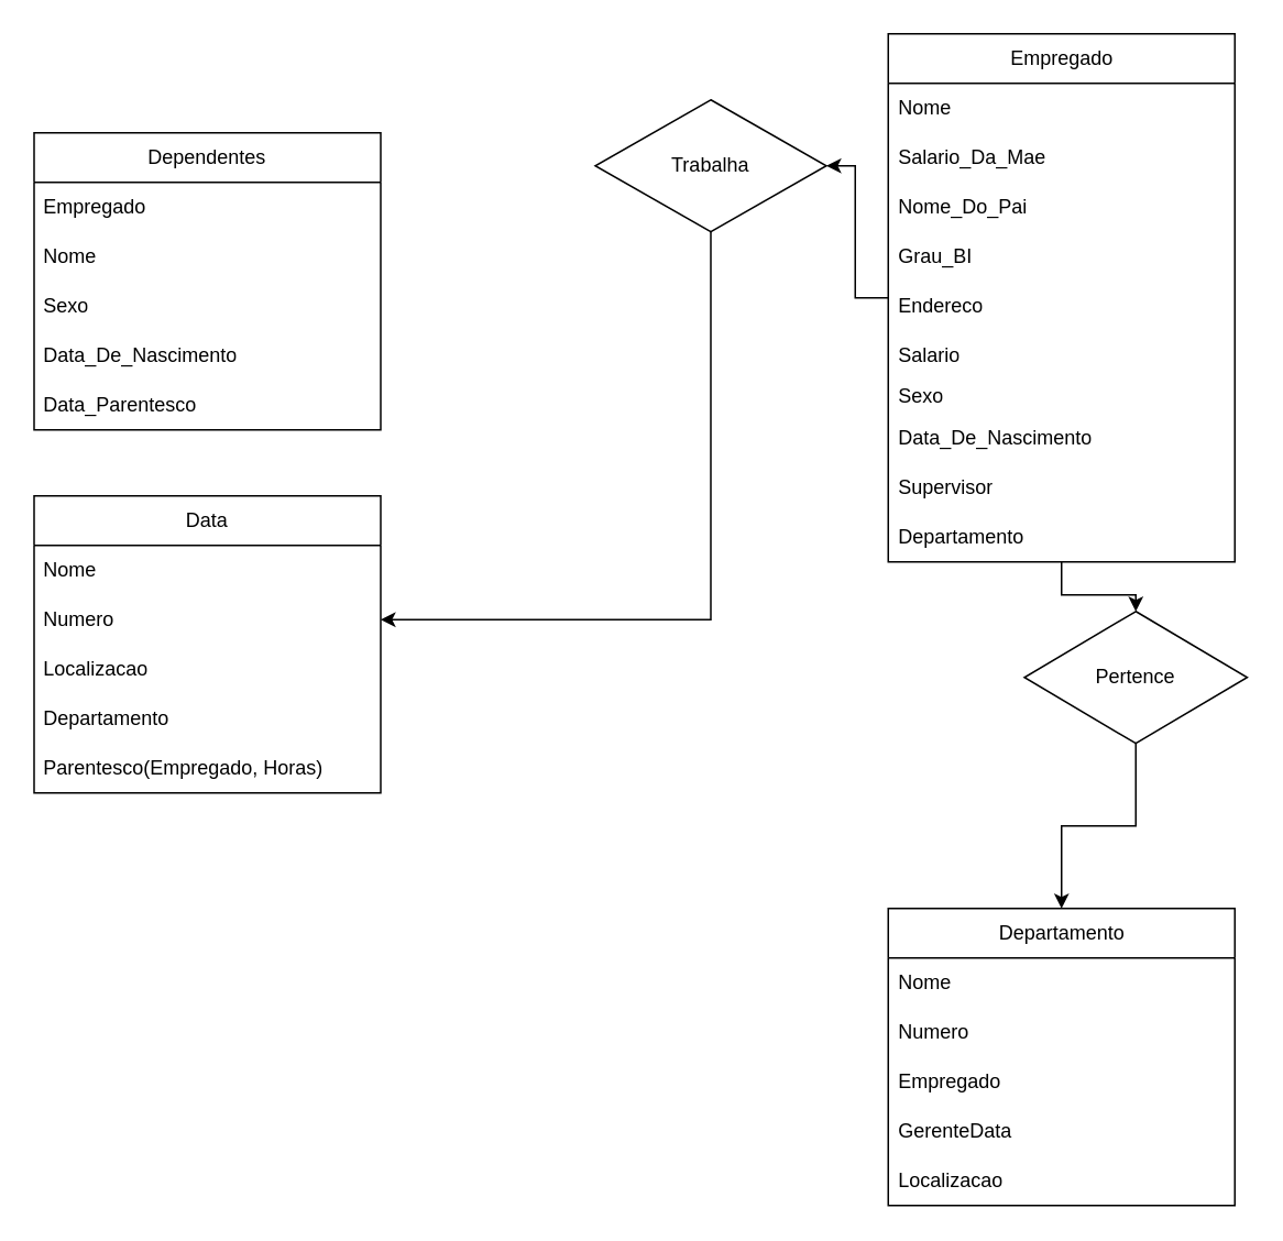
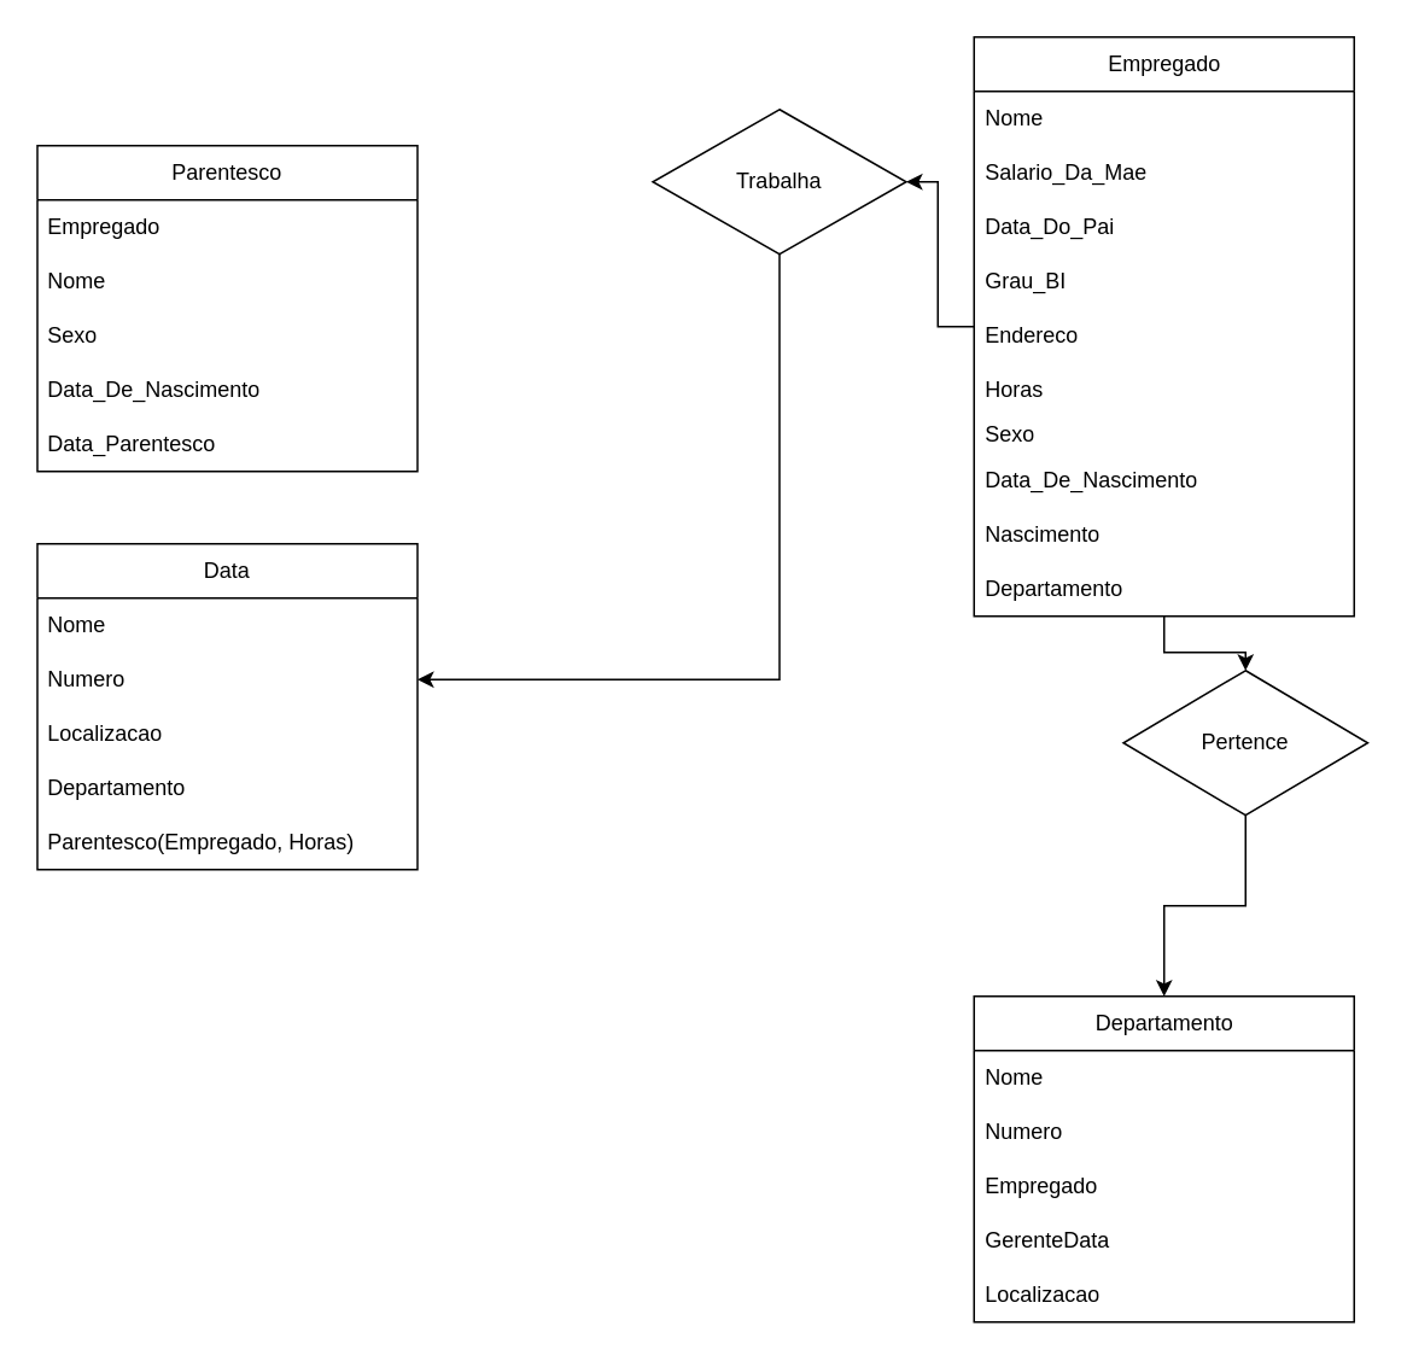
- <mxCell id="27" value="Dependentes" style="swimlane;fontStyle=0;childLayout=stackLayout;horizontal=1;startSize=30;horizontalStack=0;resizeParent=1;resizeParentMax=0;resizeLast=0;collapsible=1;marginBottom=0;whiteSpace=wrap;html=1;" vertex="1" parent="1"><mxGeometry x="20" y="80" width="210" height="180" as="geometry" /></mxCell>
+ <mxCell id="27" value="Parentesco" style="swimlane;fontStyle=0;childLayout=stackLayout;horizontal=1;startSize=30;horizontalStack=0;resizeParent=1;resizeParentMax=0;resizeLast=0;collapsible=1;marginBottom=0;whiteSpace=wrap;html=1;" vertex="1" parent="1"><mxGeometry x="20" y="80" width="210" height="180" as="geometry" /></mxCell>
- <mxCell id="19" value="Nome_Do_Pai" style="text;strokeColor=none;fillColor=none;align=left;verticalAlign=middle;spacingLeft=4;spacingRight=4;overflow=hidden;points=[[0,0.5],[1,0.5]];portConstraint=eastwest;rotatable=0;whiteSpace=wrap;html=1;" vertex="1" parent="16"><mxGeometry y="90" width="210" height="30" as="geometry" /></mxCell>
+ <mxCell id="19" value="Data_Do_Pai" style="text;strokeColor=none;fillColor=none;align=left;verticalAlign=middle;spacingLeft=4;spacingRight=4;overflow=hidden;points=[[0,0.5],[1,0.5]];portConstraint=eastwest;rotatable=0;whiteSpace=wrap;html=1;" vertex="1" parent="16"><mxGeometry y="90" width="210" height="30" as="geometry" /></mxCell>
- <mxCell id="22" value="Salario" style="text;strokeColor=none;fillColor=none;align=left;verticalAlign=middle;spacingLeft=4;spacingRight=4;overflow=hidden;points=[[0,0.5],[1,0.5]];portConstraint=eastwest;rotatable=0;whiteSpace=wrap;html=1;" vertex="1" parent="16"><mxGeometry y="180" width="210" height="30" as="geometry" /></mxCell>
+ <mxCell id="22" value="Horas" style="text;strokeColor=none;fillColor=none;align=left;verticalAlign=middle;spacingLeft=4;spacingRight=4;overflow=hidden;points=[[0,0.5],[1,0.5]];portConstraint=eastwest;rotatable=0;whiteSpace=wrap;html=1;" vertex="1" parent="16"><mxGeometry y="180" width="210" height="30" as="geometry" /></mxCell>
- <mxCell id="25" value="Supervisor" style="text;strokeColor=none;fillColor=none;align=left;verticalAlign=middle;spacingLeft=4;spacingRight=4;overflow=hidden;points=[[0,0.5],[1,0.5]];portConstraint=eastwest;rotatable=0;whiteSpace=wrap;html=1;" vertex="1" parent="16"><mxGeometry y="260" width="210" height="30" as="geometry" /></mxCell>
+ <mxCell id="25" value="Nascimento" style="text;strokeColor=none;fillColor=none;align=left;verticalAlign=middle;spacingLeft=4;spacingRight=4;overflow=hidden;points=[[0,0.5],[1,0.5]];portConstraint=eastwest;rotatable=0;whiteSpace=wrap;html=1;" vertex="1" parent="16"><mxGeometry y="260" width="210" height="30" as="geometry" /></mxCell>
